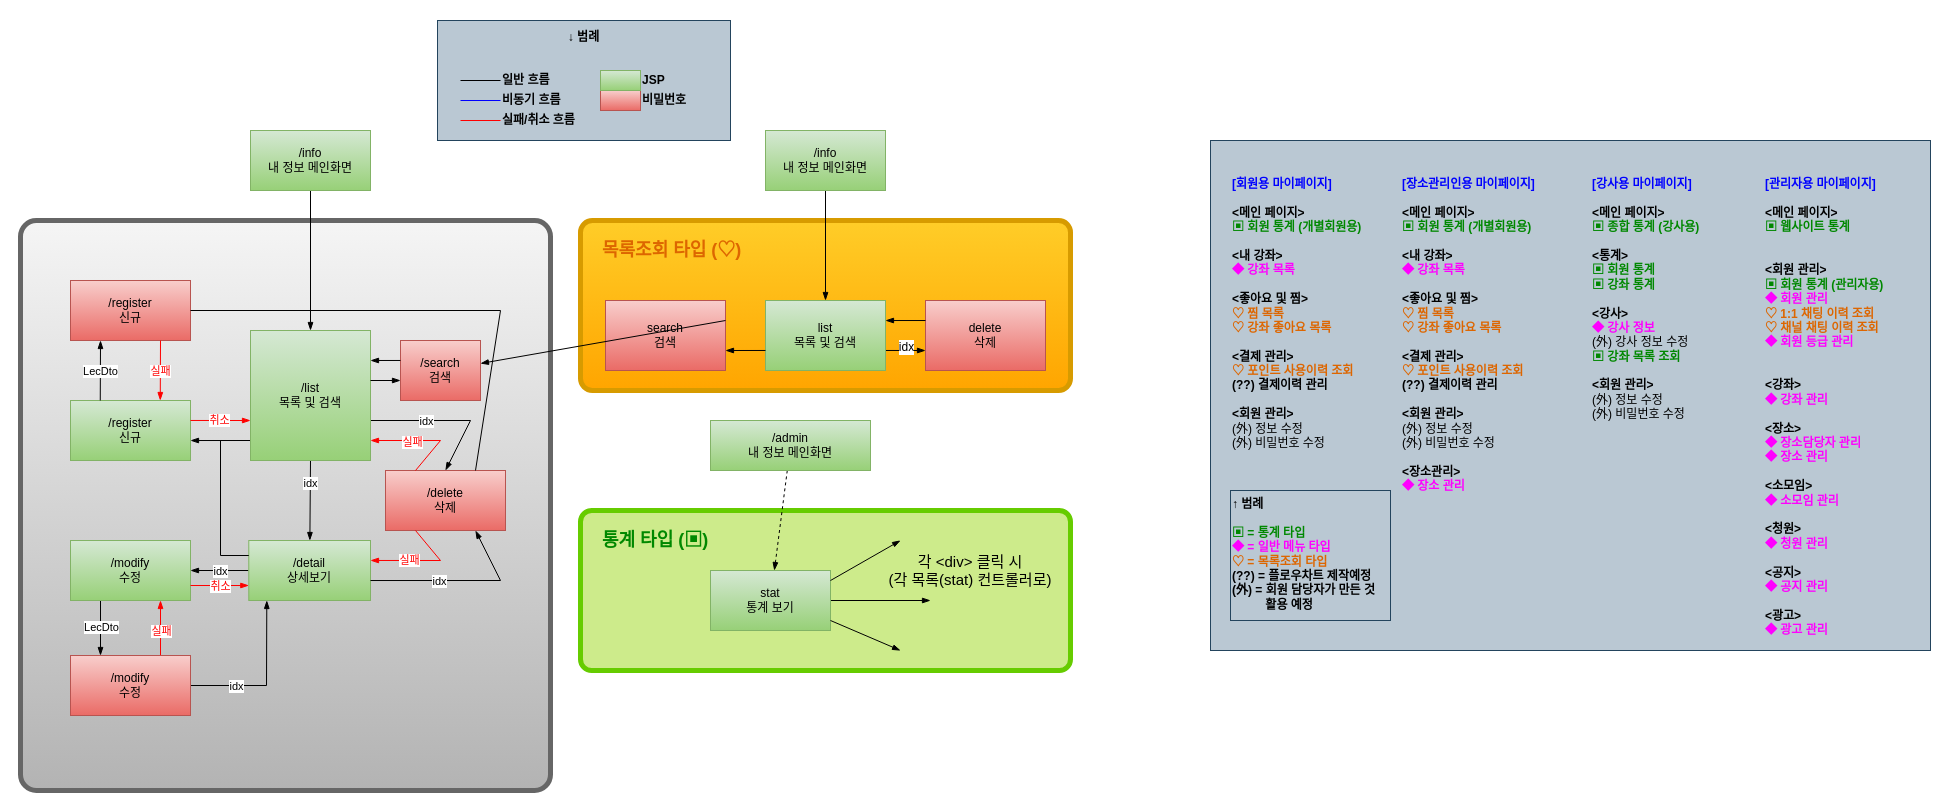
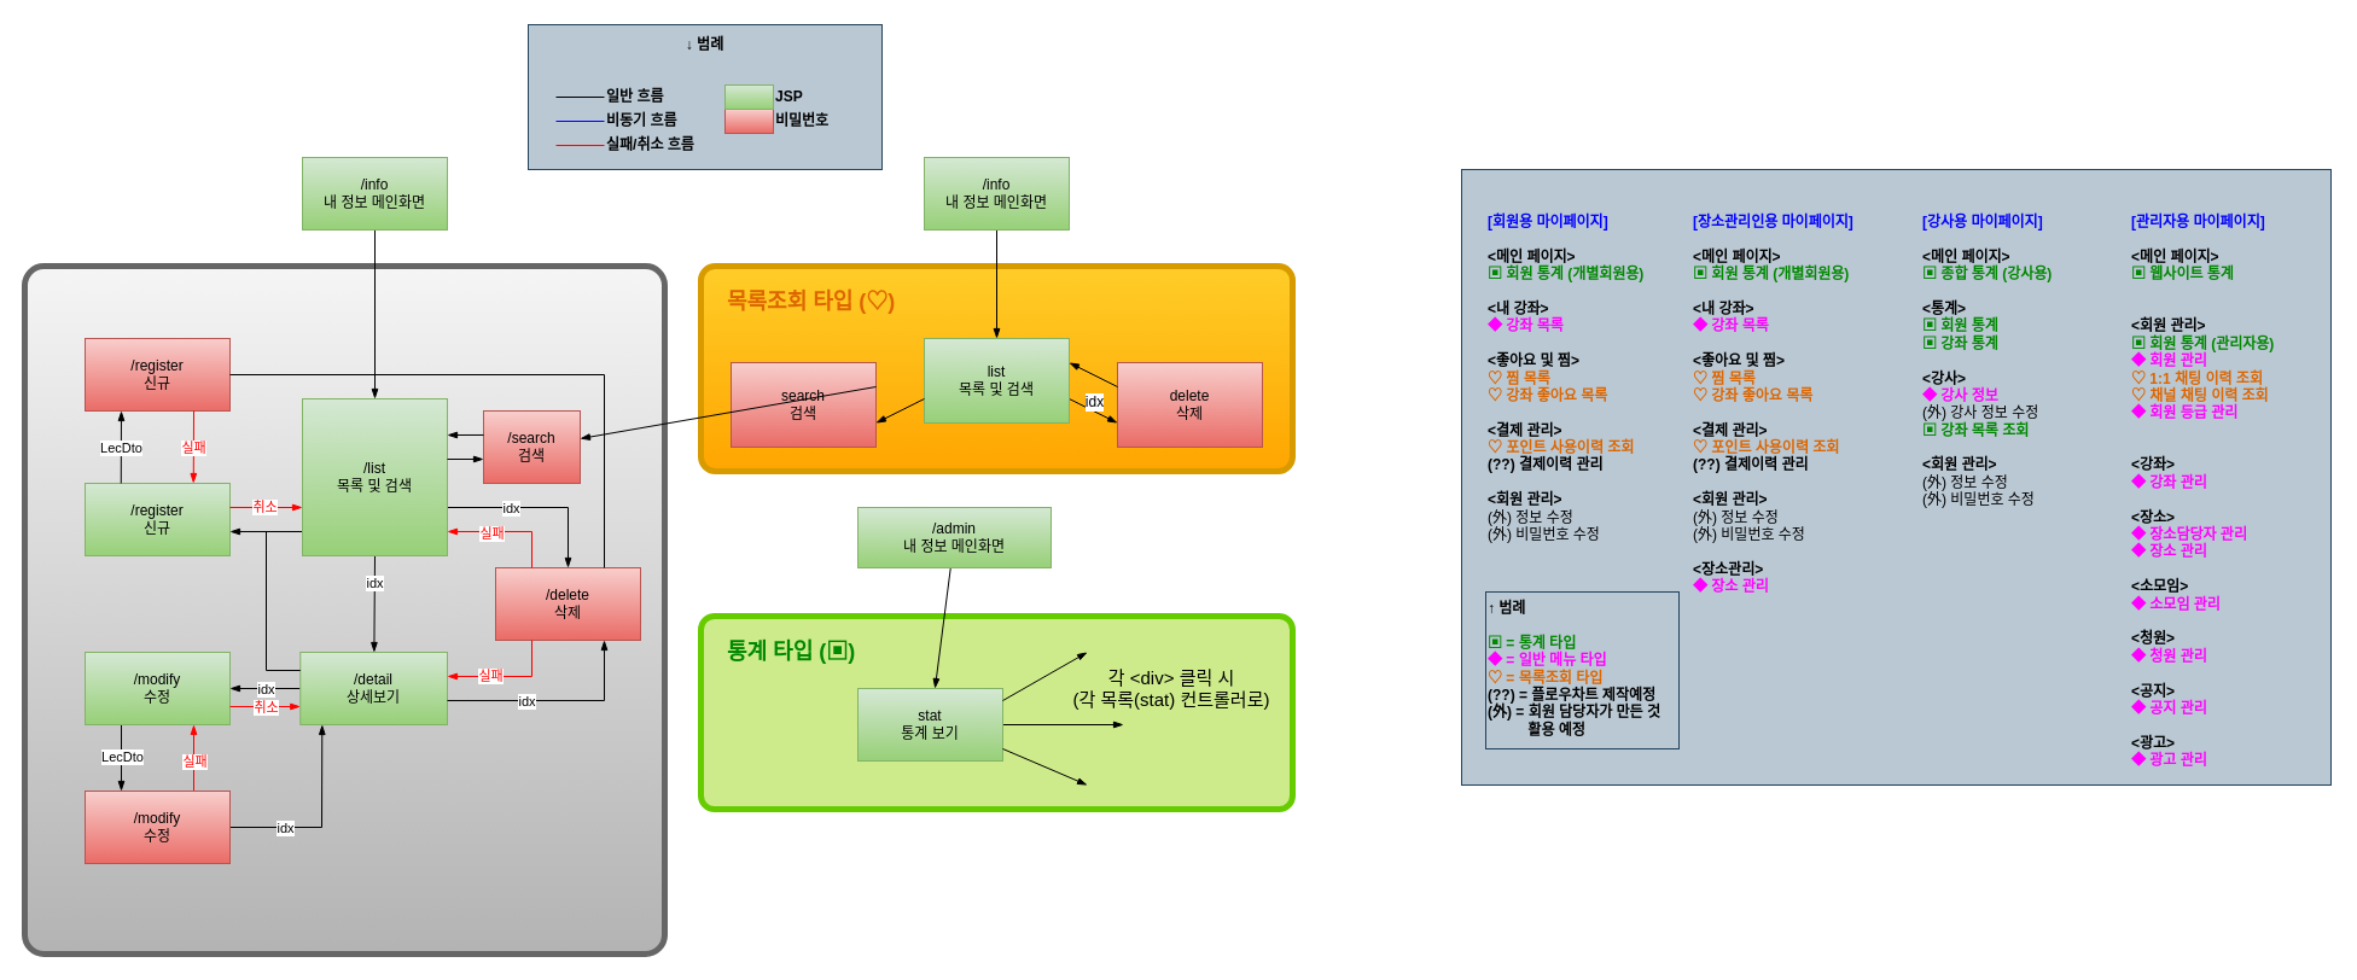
- <mxCell id="66" value="list&lt;br&gt;목록 및 검색" style="rounded=0;whiteSpace=wrap;html=1;fillColor=#d5e8d4;strokeColor=#82b366;gradientColor=#97d077;" parent="1" vertex="1"><mxGeometry x="765" y="300" width="120" height="70" as="geometry" /></mxCell>
+ <mxCell id="66" value="list&lt;br&gt;목록 및 검색" style="rounded=0;whiteSpace=wrap;html=1;fillColor=#d5e8d4;strokeColor=#82b366;gradientColor=#97d077;" parent="1" vertex="1"><mxGeometry x="765" y="280" width="120" height="70" as="geometry" /></mxCell>
- <mxCell id="19" value="/delete&lt;br&gt;삭제" style="rounded=0;whiteSpace=wrap;html=1;fillColor=#f8cecc;strokeColor=#b85450;gradientColor=#ea6b66;" parent="1" vertex="1"><mxGeometry x="385" y="470" width="120" height="60" as="geometry" /></mxCell>
+ <mxCell id="19" value="/delete&lt;br&gt;삭제" style="rounded=0;whiteSpace=wrap;html=1;fillColor=#f8cecc;strokeColor=#b85450;gradientColor=#ea6b66;" parent="1" vertex="1"><mxGeometry x="410" y="470" width="120" height="60" as="geometry" /></mxCell>
- <mxCell id="68" value="" style="edgeStyle=none;html=1;endArrow=blockThin;endFill=1;dashed=1;" parent="1" source="69" target="72" edge="1"><mxGeometry relative="1" as="geometry"><mxPoint x="1050" y="690" as="targetPoint" /></mxGeometry></mxCell>
+ <mxCell id="68" value="" style="edgeStyle=none;html=1;endArrow=blockThin;endFill=1;" parent="1" source="69" target="72" edge="1"><mxGeometry relative="1" as="geometry"><mxPoint x="1050" y="690" as="targetPoint" /></mxGeometry></mxCell>
